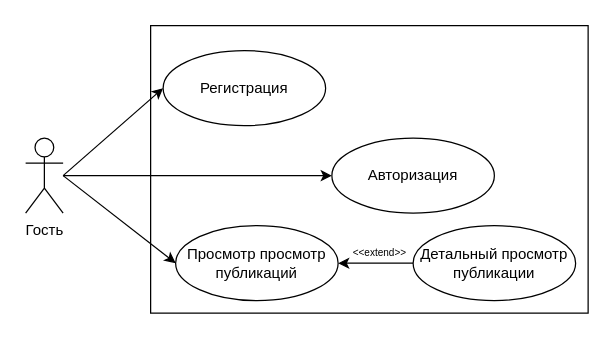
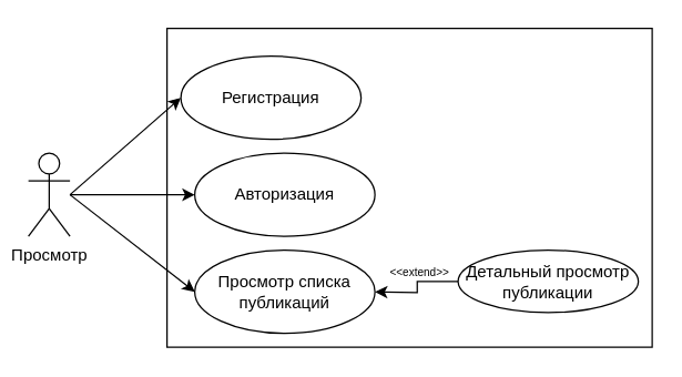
- <mxCell id="8" value="Авторизация" style="ellipse;whiteSpace=wrap;html=1;" vertex="1" parent="1"><mxGeometry x="265" y="110" width="130" height="60" as="geometry" /></mxCell>
+ <mxCell id="8" value="Авторизация" style="ellipse;whiteSpace=wrap;html=1;" vertex="1" parent="1"><mxGeometry x="140" y="110" width="130" height="60" as="geometry" /></mxCell>
- <mxCell id="6" value="Гость" style="shape=umlActor;verticalLabelPosition=bottom;verticalAlign=top;html=1;outlineConnect=0;" vertex="1" parent="1"><mxGeometry x="20" y="110" width="30" height="60" as="geometry" /></mxCell>
+ <mxCell id="6" value="Просмотр" style="shape=umlActor;verticalLabelPosition=bottom;verticalAlign=top;html=1;outlineConnect=0;" vertex="1" parent="1"><mxGeometry x="20" y="110" width="30" height="60" as="geometry" /></mxCell>
- <mxCell id="9" value="Просмотр просмотр&lt;br&gt;публикаций" style="ellipse;whiteSpace=wrap;html=1;" vertex="1" parent="1"><mxGeometry x="140" y="180" width="130" height="60" as="geometry" /></mxCell>
+ <mxCell id="9" value="Просмотр списка&lt;br&gt;публикаций" style="ellipse;whiteSpace=wrap;html=1;" vertex="1" parent="1"><mxGeometry x="140" y="180" width="130" height="60" as="geometry" /></mxCell>
- <mxCell id="12" value="Детальный просмотр публикации" style="ellipse;whiteSpace=wrap;html=1;" vertex="1" parent="1"><mxGeometry x="330" y="180" width="130" height="60" as="geometry" /></mxCell>
+ <mxCell id="12" value="Детальный просмотр публикации" style="ellipse;whiteSpace=wrap;html=1;" vertex="1" parent="1"><mxGeometry x="330" y="180" width="130" height="45" as="geometry" /></mxCell>
